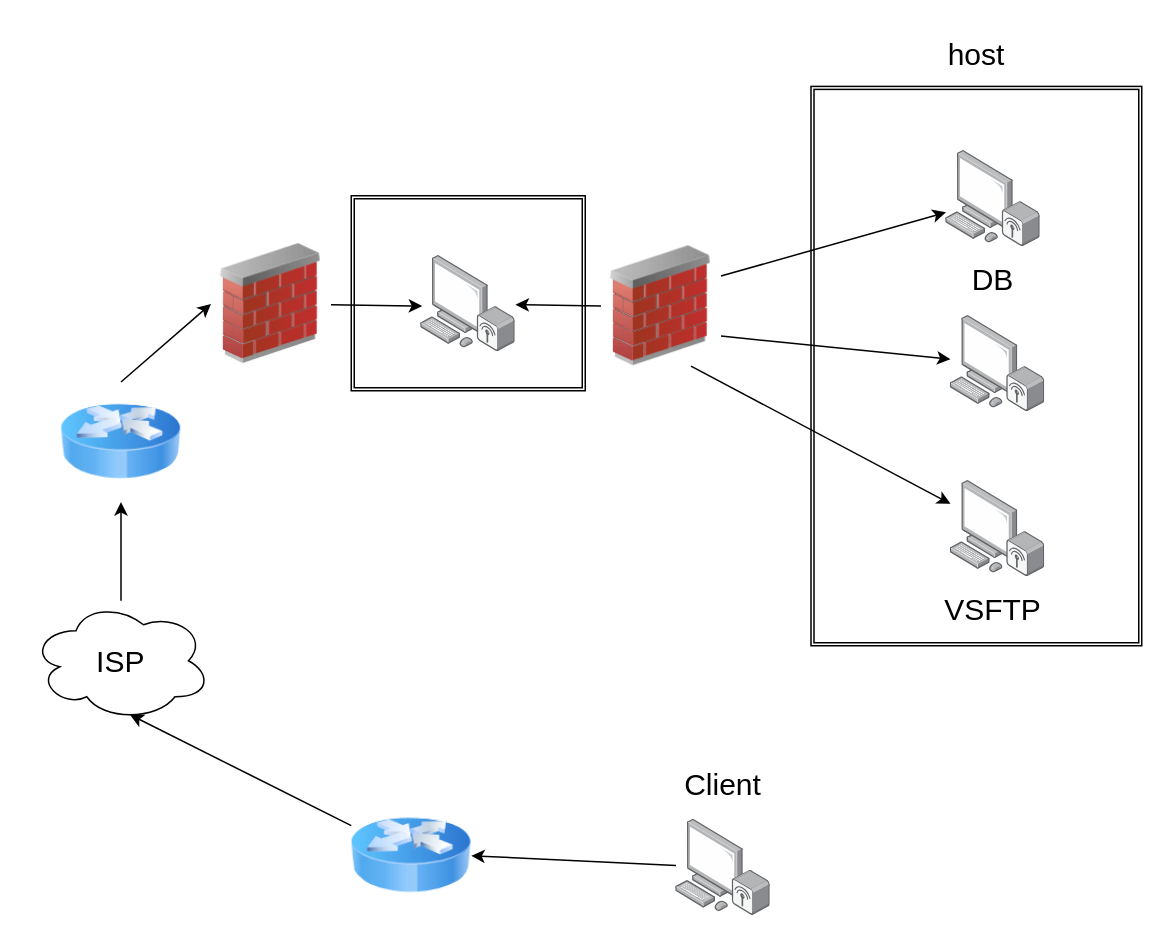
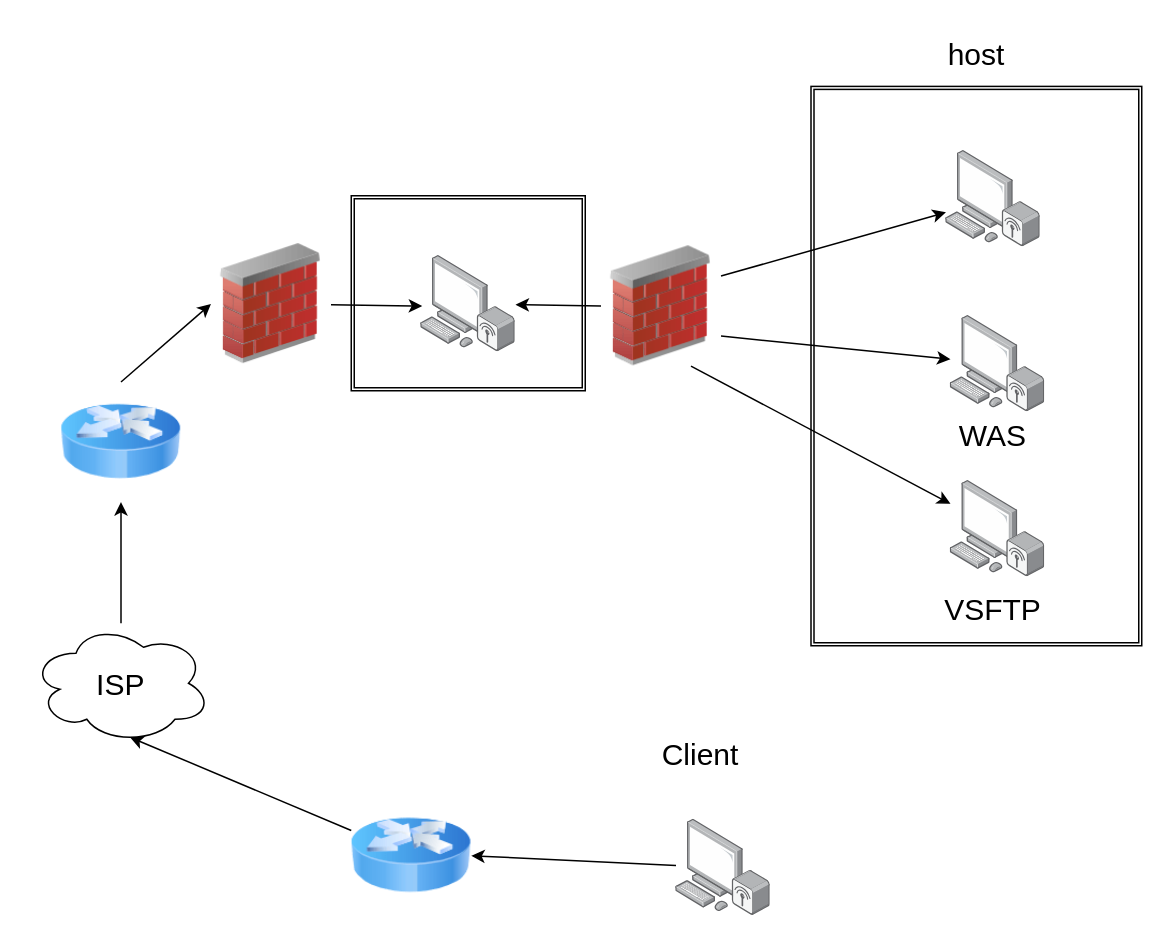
- <mxCell id="12" value="&lt;span style=&quot;font-size: 20px;&quot;&gt;DB&lt;/span&gt;" style="text;html=1;strokeColor=none;fillColor=none;align=center;verticalAlign=middle;whiteSpace=wrap;rounded=0;" vertex="1" parent="1"><mxGeometry x="603" y="170" width="117" height="30" as="geometry" /></mxCell>
+ <mxCell id="13" value="&lt;span style=&quot;font-size: 20px;&quot;&gt;WAS&lt;/span&gt;" style="text;html=1;strokeColor=none;fillColor=none;align=center;verticalAlign=middle;whiteSpace=wrap;rounded=0;" vertex="1" parent="1"><mxGeometry x="603" y="274.2" width="117" height="30" as="geometry" /></mxCell>
- <mxCell id="22" value="ISP" style="ellipse;shape=cloud;whiteSpace=wrap;html=1;fontSize=20;" vertex="1" parent="1"><mxGeometry x="20" y="400" width="120" height="80" as="geometry" /></mxCell>
+ <mxCell id="22" value="ISP" style="ellipse;shape=cloud;whiteSpace=wrap;html=1;fontSize=20;" vertex="1" parent="1"><mxGeometry x="20" y="415" width="120" height="80" as="geometry" /></mxCell>
- <mxCell id="14" value="&lt;font style=&quot;font-size: 20px;&quot;&gt;Client&lt;/font&gt;" style="text;html=1;strokeColor=none;fillColor=none;align=center;verticalAlign=middle;whiteSpace=wrap;rounded=0;" vertex="1" parent="1"><mxGeometry x="423" y="507.1" width="117" height="30" as="geometry" /></mxCell>
+ <mxCell id="14" value="&lt;font style=&quot;font-size: 20px;&quot;&gt;Client&lt;/font&gt;" style="text;html=1;strokeColor=none;fillColor=none;align=center;verticalAlign=middle;whiteSpace=wrap;rounded=0;" vertex="1" parent="1"><mxGeometry x="408" y="487.1" width="117" height="30" as="geometry" /></mxCell>
